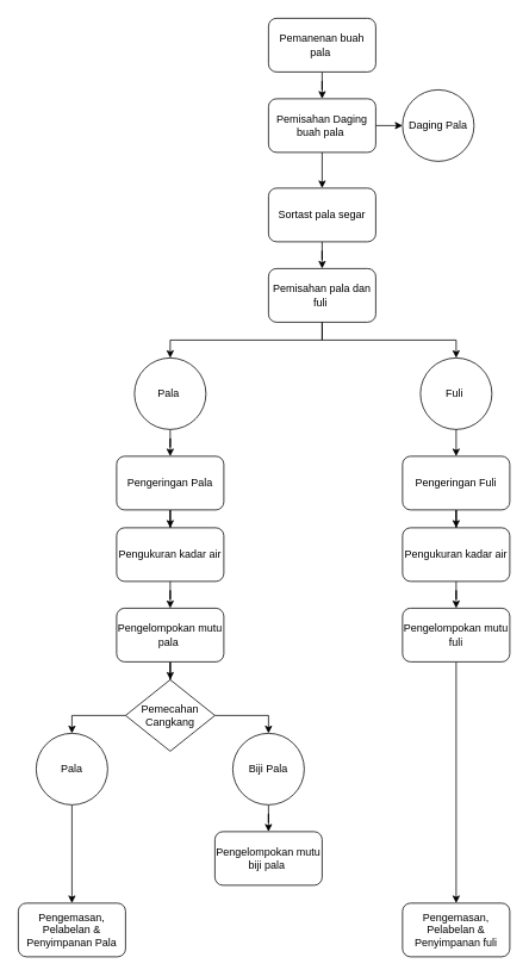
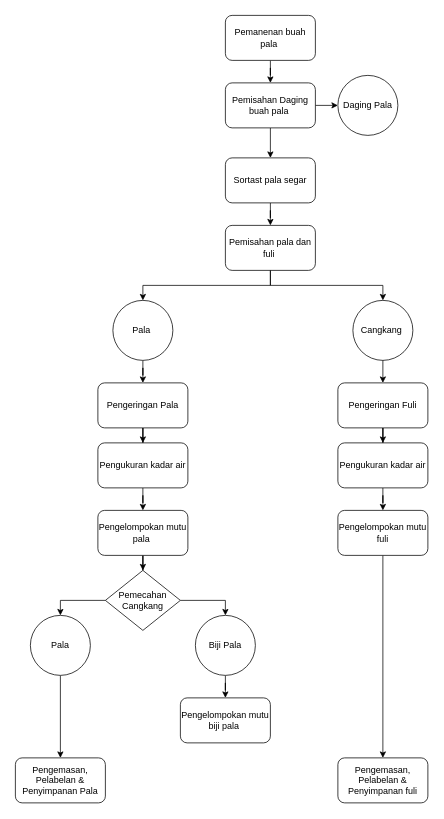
- <mxCell id="13" value="Fuli&amp;nbsp;" style="ellipse;whiteSpace=wrap;html=1;aspect=fixed;" vertex="1" parent="1"><mxGeometry x="470" y="400" width="80" height="80" as="geometry" /></mxCell>
+ <mxCell id="13" value="Cangkang&amp;nbsp;" style="ellipse;whiteSpace=wrap;html=1;aspect=fixed;" vertex="1" parent="1"><mxGeometry x="470" y="400" width="80" height="80" as="geometry" /></mxCell>
